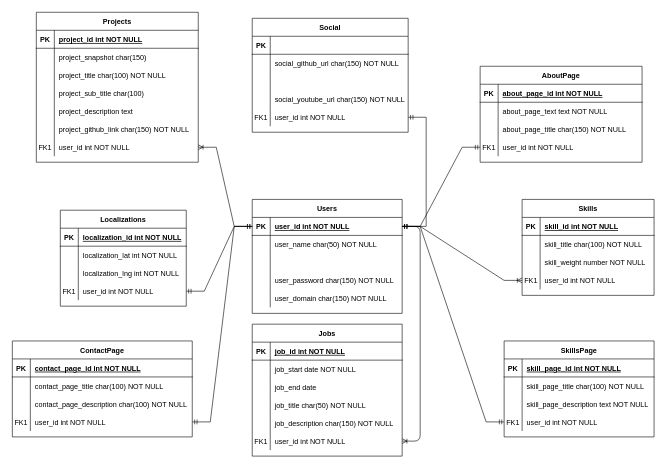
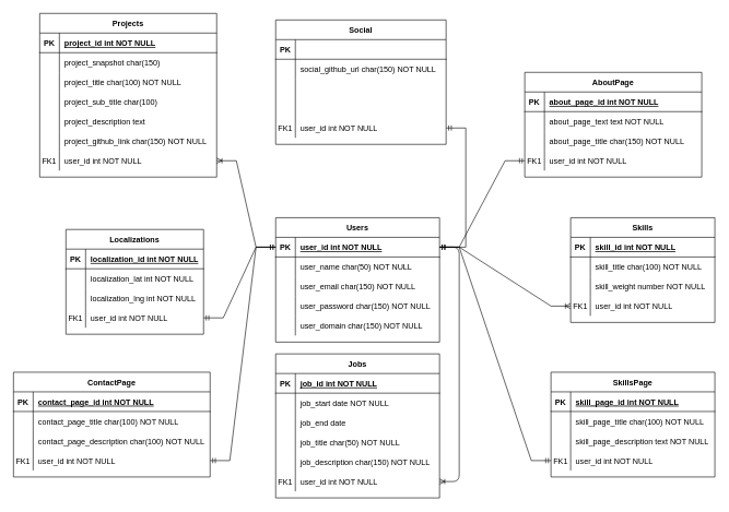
- <mxCell id="12" value="social_youtube_url char(150) NOT NULL" style="shape=partialRectangle;overflow=hidden;connectable=0;fillColor=none;top=0;left=0;bottom=0;right=0;align=left;spacingLeft=6;" parent="10" vertex="1"><mxGeometry x="30" width="230" height="30" as="geometry"><mxRectangle width="230" height="30" as="alternateBounds" /></mxGeometry></mxCell>
+ <mxCell id="25" value="user_email char(150) NOT NULL" style="shape=partialRectangle;overflow=hidden;connectable=0;fillColor=none;top=0;left=0;bottom=0;right=0;align=left;spacingLeft=6;" parent="23" vertex="1"><mxGeometry x="30" width="220" height="30" as="geometry"><mxRectangle width="220" height="30" as="alternateBounds" /></mxGeometry></mxCell>
